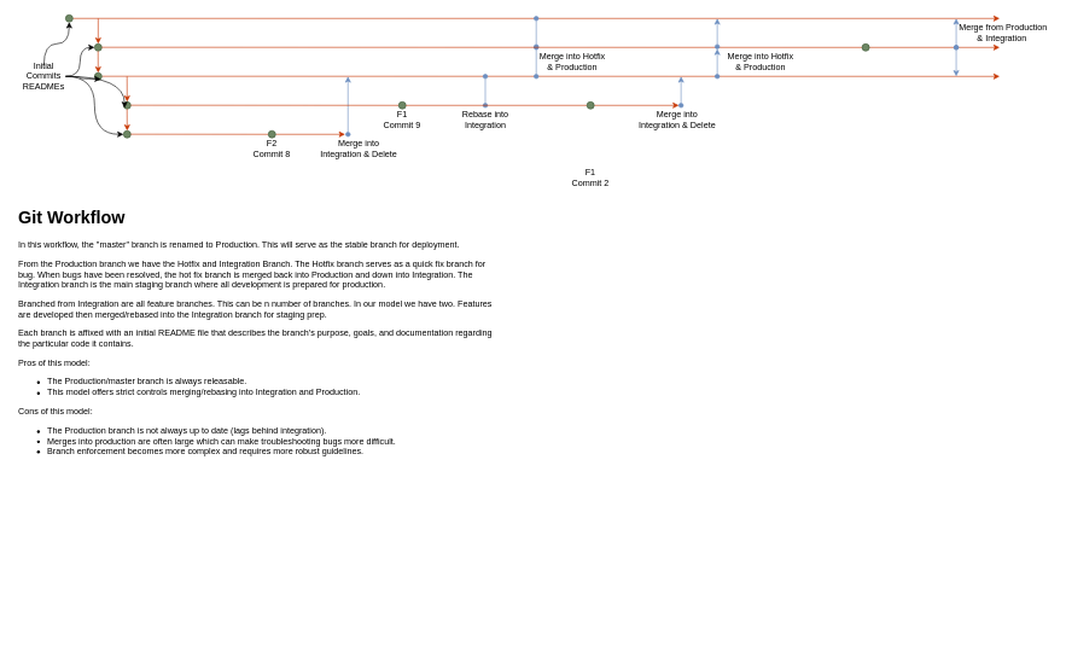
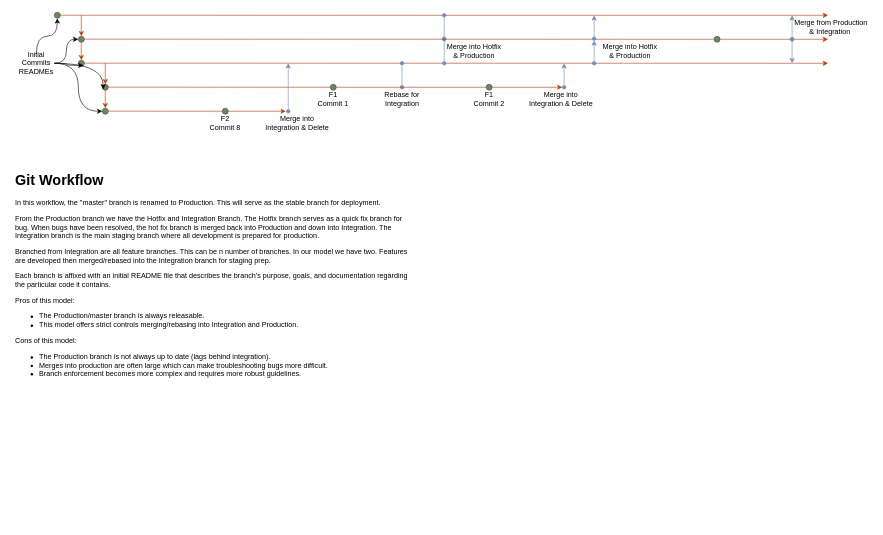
- <mxCell id="31" value="F1 Commit 9" style="text;html=1;strokeColor=none;fillColor=none;align=center;verticalAlign=middle;whiteSpace=wrap;rounded=0;" vertex="1" parent="1"><mxGeometry x="525" y="150" width="60" height="30" as="geometry" /></mxCell>
+ <mxCell id="31" value="F1 Commit 1" style="text;html=1;strokeColor=none;fillColor=none;align=center;verticalAlign=middle;whiteSpace=wrap;rounded=0;" vertex="1" parent="1"><mxGeometry x="525" y="150" width="60" height="30" as="geometry" /></mxCell>
- <mxCell id="30" value="Rebase into Integration" style="text;html=1;strokeColor=none;fillColor=none;align=center;verticalAlign=middle;whiteSpace=wrap;rounded=0;" vertex="1" parent="1"><mxGeometry x="630" y="145" width="80" height="40" as="geometry" /></mxCell>
+ <mxCell id="30" value="Rebase for Integration" style="text;html=1;strokeColor=none;fillColor=none;align=center;verticalAlign=middle;whiteSpace=wrap;rounded=0;" vertex="1" parent="1"><mxGeometry x="630" y="145" width="80" height="40" as="geometry" /></mxCell>
- <mxCell id="37" value="F1 Commit 2" style="text;html=1;strokeColor=none;fillColor=none;align=center;verticalAlign=middle;whiteSpace=wrap;rounded=0;" vertex="1" parent="1"><mxGeometry x="785" y="230" width="60" height="30" as="geometry" /></mxCell>
+ <mxCell id="37" value="F1 Commit 2" style="text;html=1;strokeColor=none;fillColor=none;align=center;verticalAlign=middle;whiteSpace=wrap;rounded=0;" vertex="1" parent="1"><mxGeometry x="785" y="150" width="60" height="30" as="geometry" /></mxCell>
